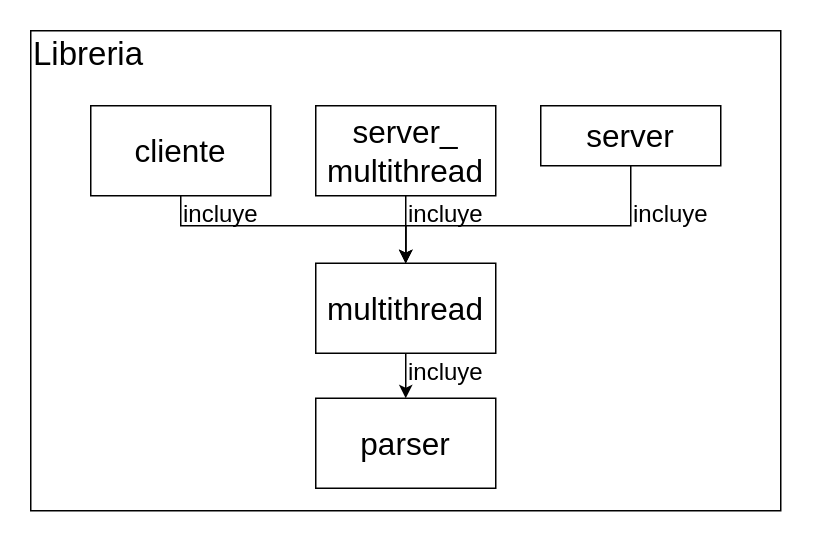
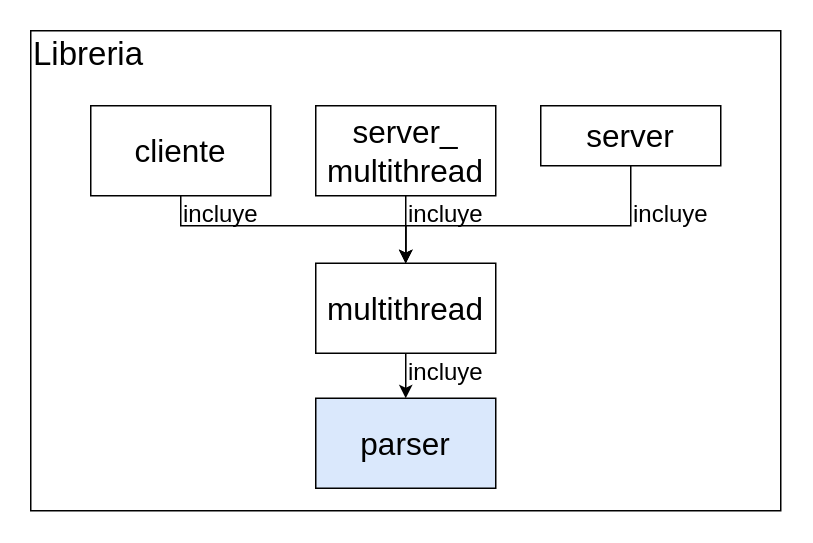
- <mxCell id="3" value="&lt;font style=&quot;font-size: 21px&quot;&gt;parser&lt;/font&gt;&lt;br&gt;" style="rounded=0;whiteSpace=wrap;html=1;" vertex="1" parent="1"><mxGeometry x="210" y="265" width="120" height="60" as="geometry" /></mxCell>
+ <mxCell id="3" value="&lt;font style=&quot;font-size: 21px&quot;&gt;parser&lt;/font&gt;&lt;br&gt;" style="rounded=0;whiteSpace=wrap;html=1;fillColor=#dae8fc;" vertex="1" parent="1"><mxGeometry x="210" y="265" width="120" height="60" as="geometry" /></mxCell>
